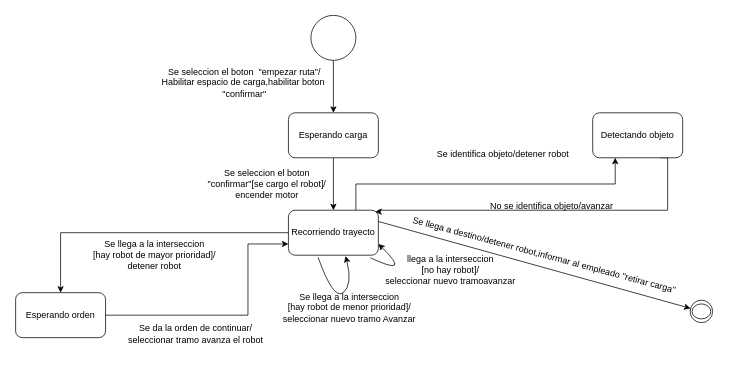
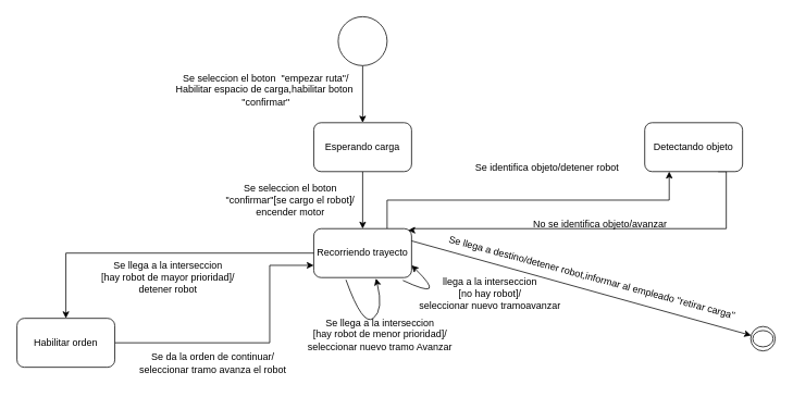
- <mxCell id="11" value="Esperando orden" style="rounded=1;whiteSpace=wrap;html=1;" vertex="1" parent="1"><mxGeometry x="20" y="390" width="120" height="60" as="geometry" /></mxCell>
+ <mxCell id="11" value="Habilitar orden" style="rounded=1;whiteSpace=wrap;html=1;" vertex="1" parent="1"><mxGeometry x="20" y="390" width="120" height="60" as="geometry" /></mxCell>
